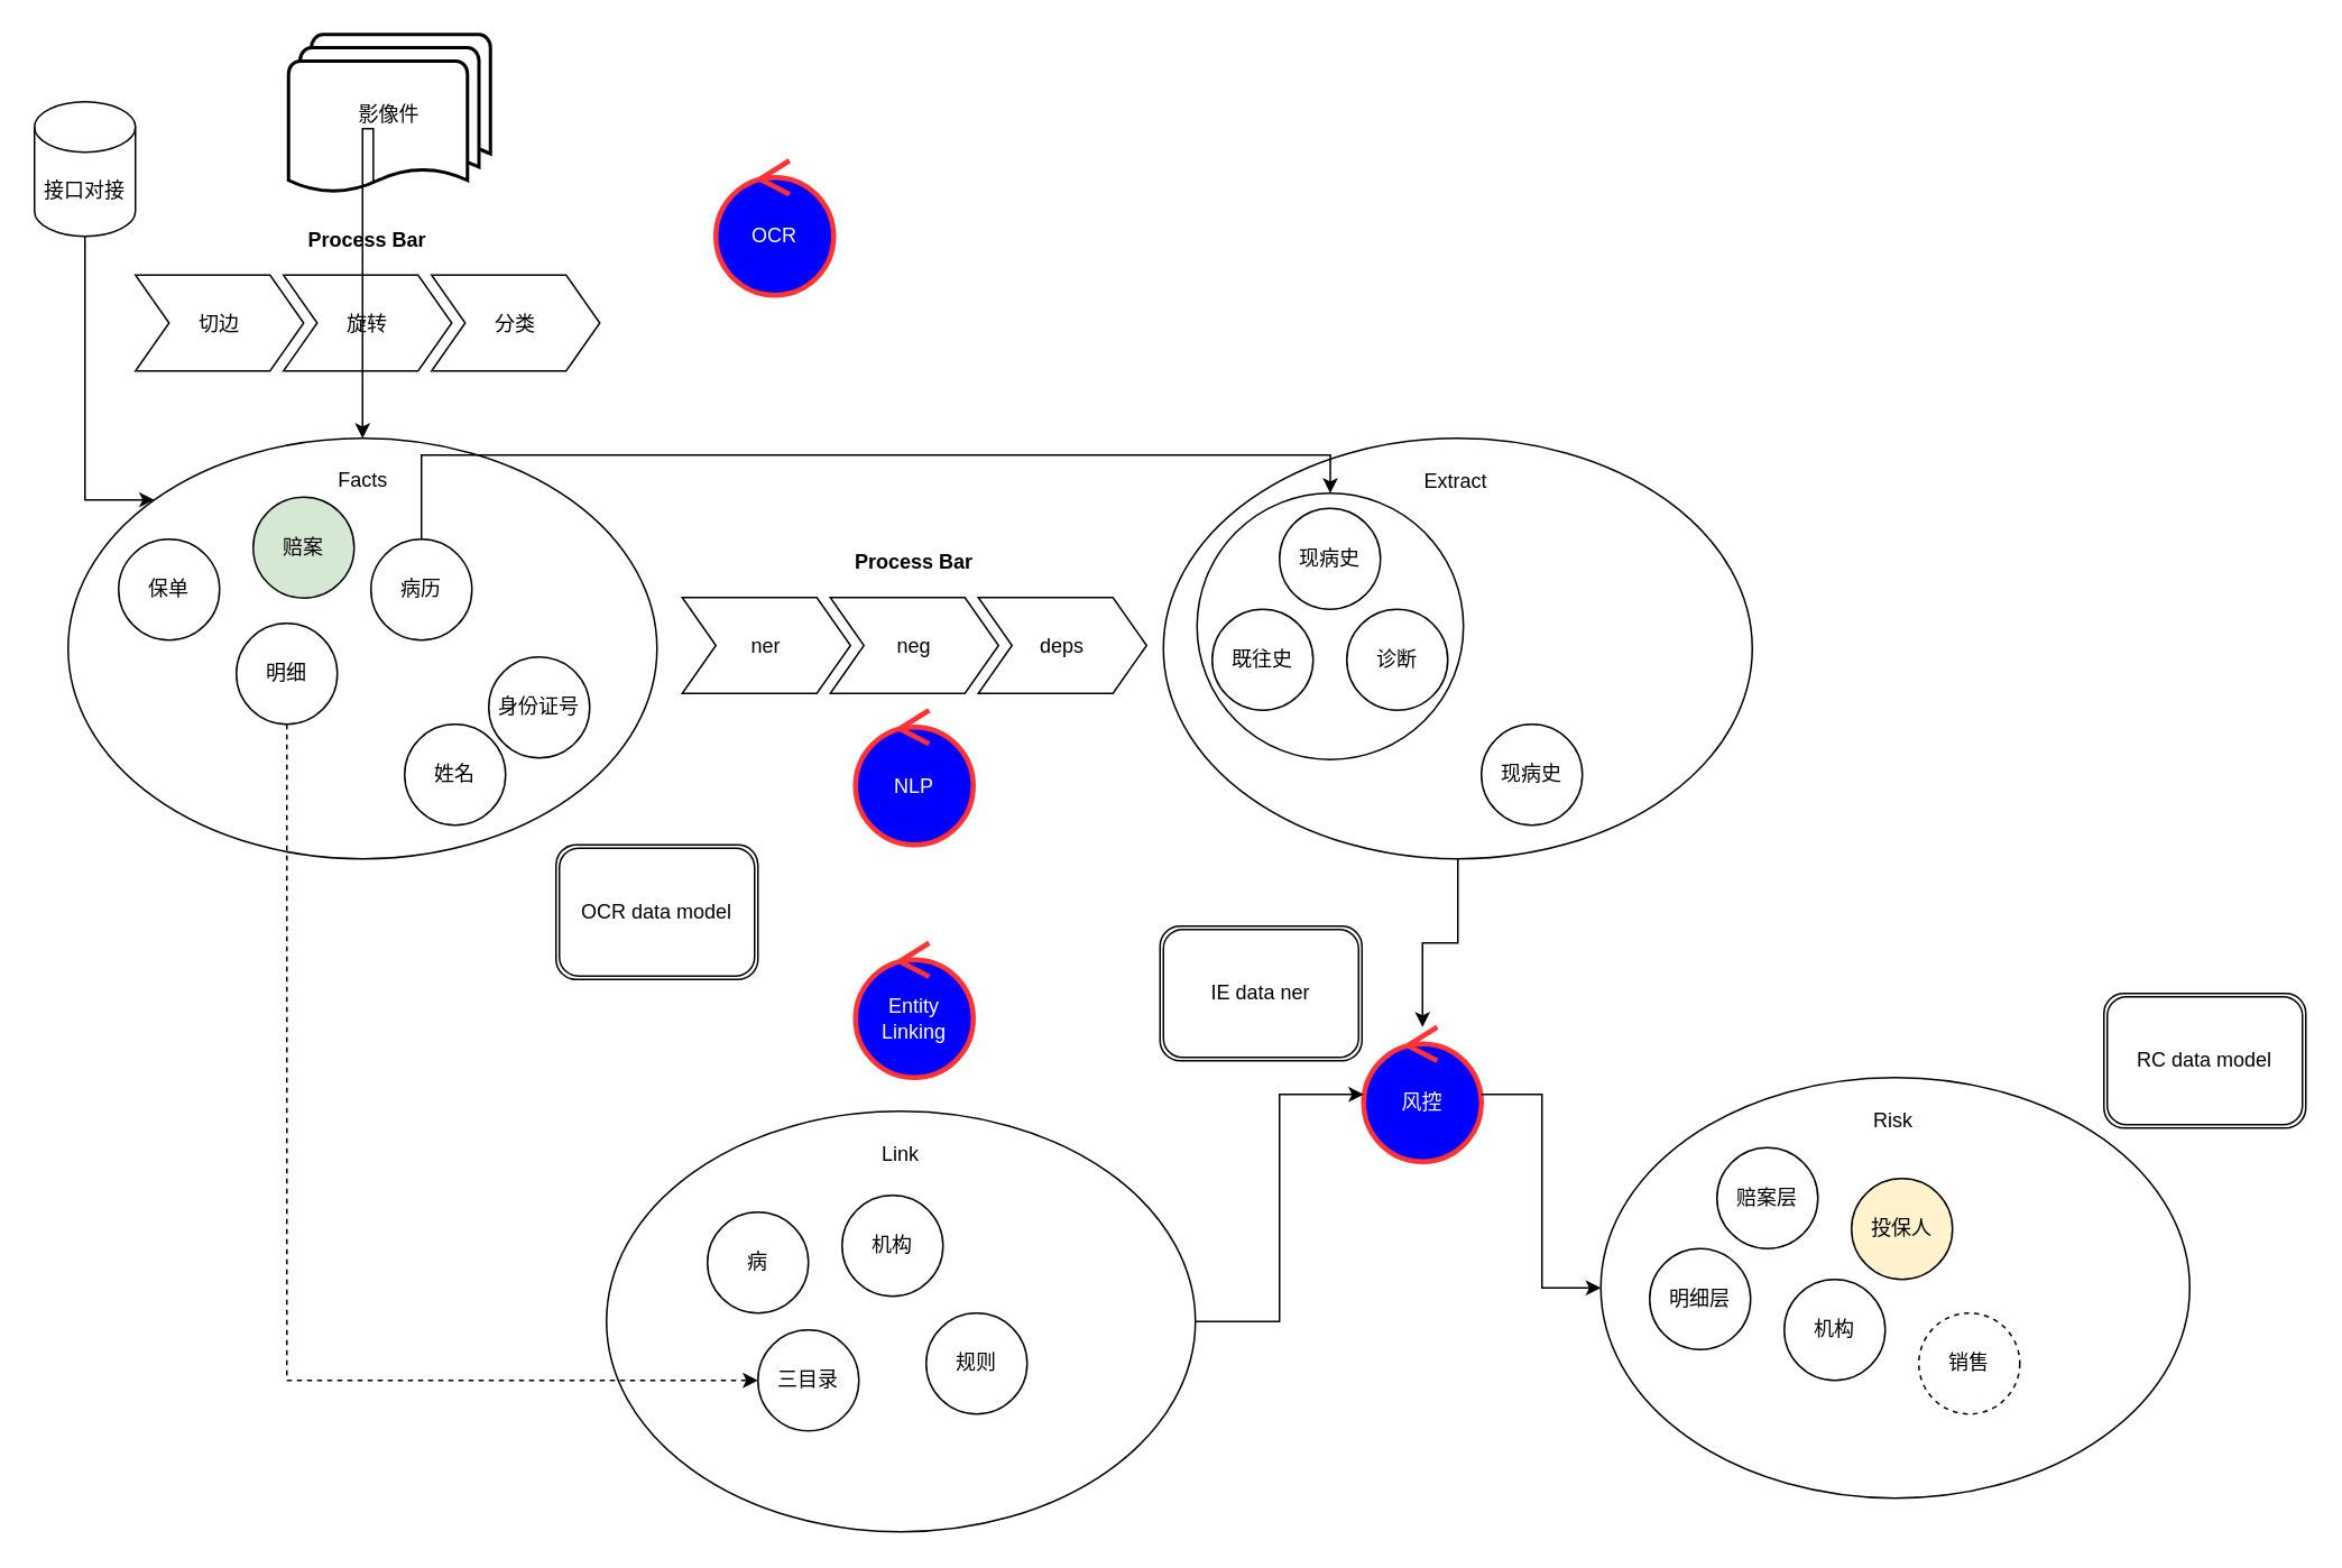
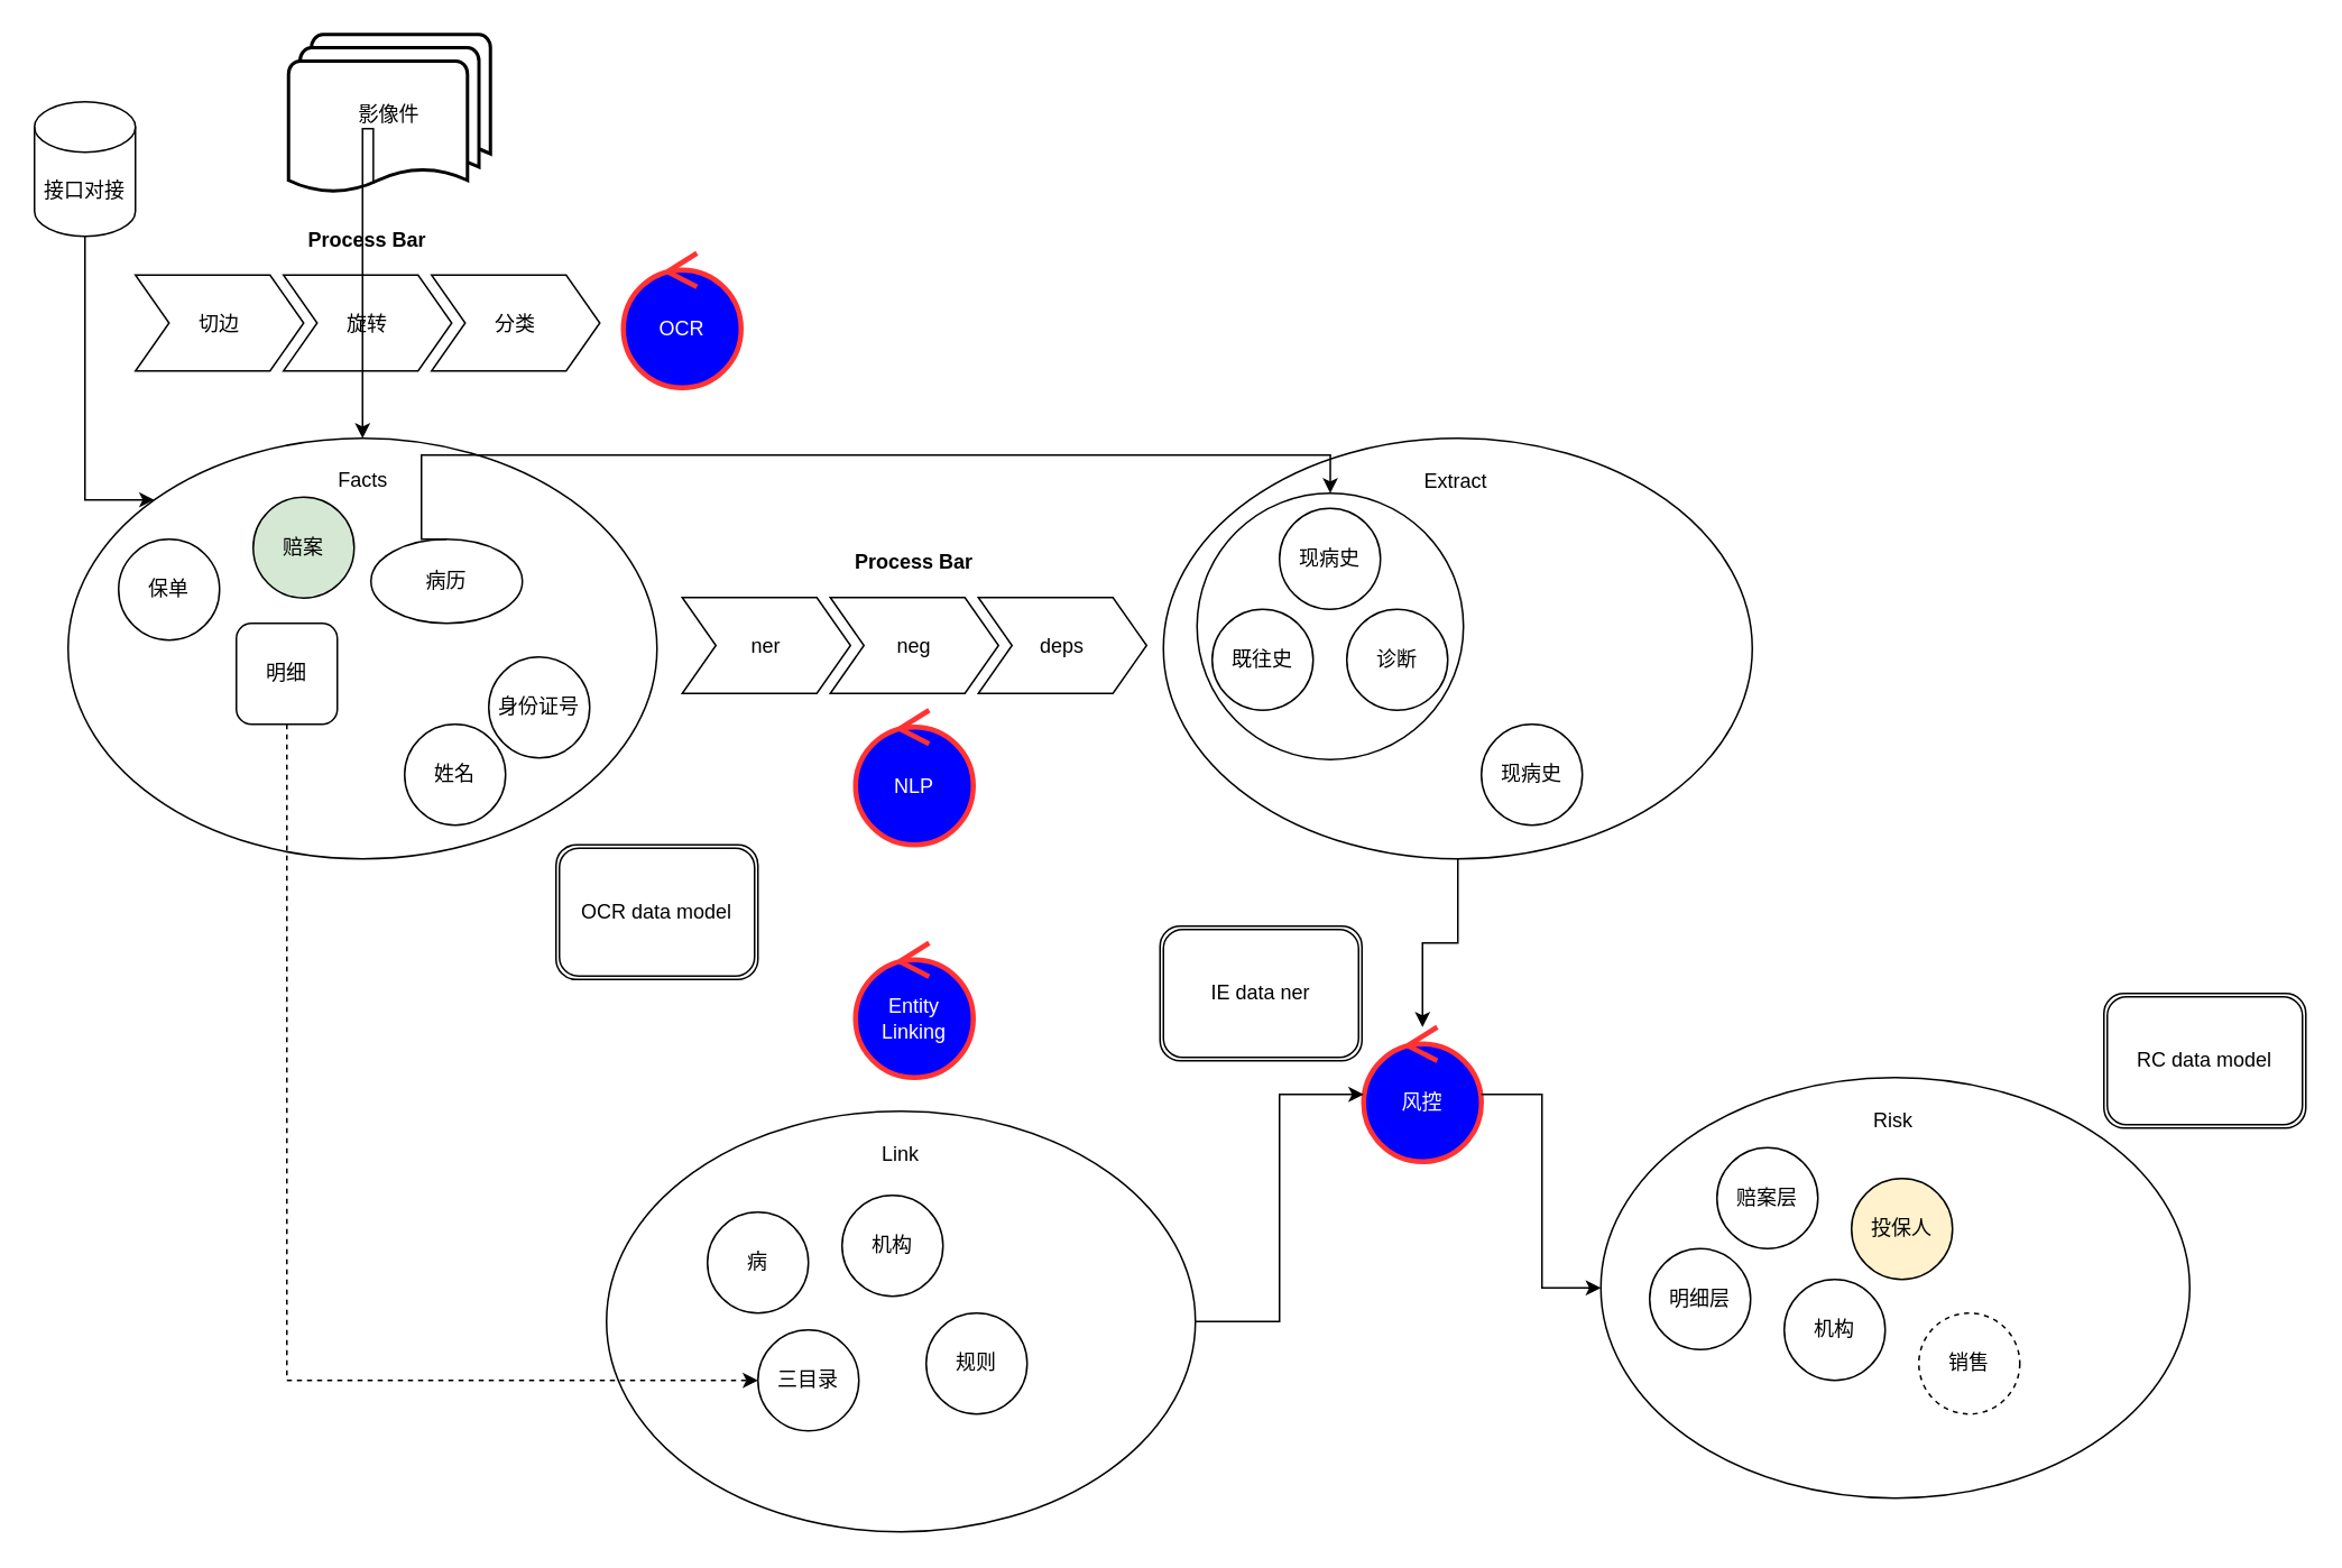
- <mxCell id="38" value="OCR" style="ellipse;shape=umlControl;whiteSpace=wrap;html=1;fillColor=#0000FF;fontColor=#FFFFFF;strokeColor=#FF3333;strokeWidth=3;" vertex="1" parent="1"><mxGeometry x="425" y="95" width="70" height="80" as="geometry" /></mxCell>
+ <mxCell id="38" value="OCR" style="ellipse;shape=umlControl;whiteSpace=wrap;html=1;fillColor=#0000FF;fontColor=#FFFFFF;strokeColor=#FF3333;strokeWidth=3;" vertex="1" parent="1"><mxGeometry x="370" y="150" width="70" height="80" as="geometry" /></mxCell>
- <mxCell id="6" value="病历" style="ellipse;whiteSpace=wrap;html=1;aspect=fixed;" vertex="1" parent="1"><mxGeometry x="220" y="320" width="60" height="60" as="geometry" /></mxCell>
+ <mxCell id="6" value="病历" style="ellipse;whiteSpace=wrap;html=1;aspect=fixed;" vertex="1" parent="1"><mxGeometry x="220" y="320" width="90" height="50" as="geometry" /></mxCell>
- <mxCell id="7" value="明细" style="ellipse;whiteSpace=wrap;html=1;aspect=fixed;" vertex="1" parent="1"><mxGeometry x="140" y="370" width="60" height="60" as="geometry" /></mxCell>
+ <mxCell id="7" value="明细" style="whiteSpace=wrap;html=1;aspect=fixed;rounded=1;" vertex="1" parent="1"><mxGeometry x="140" y="370" width="60" height="60" as="geometry" /></mxCell>
